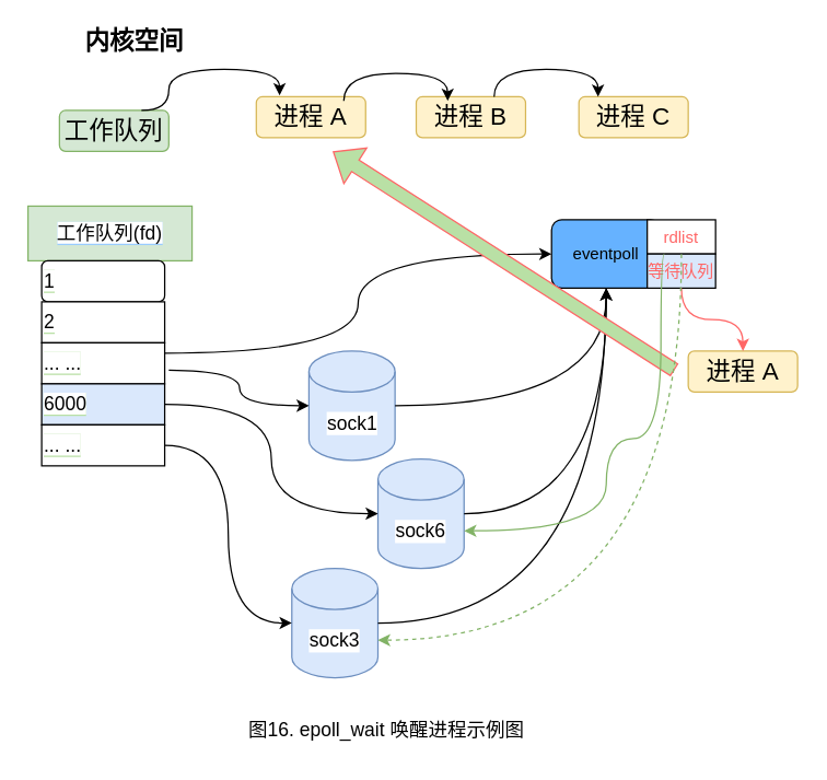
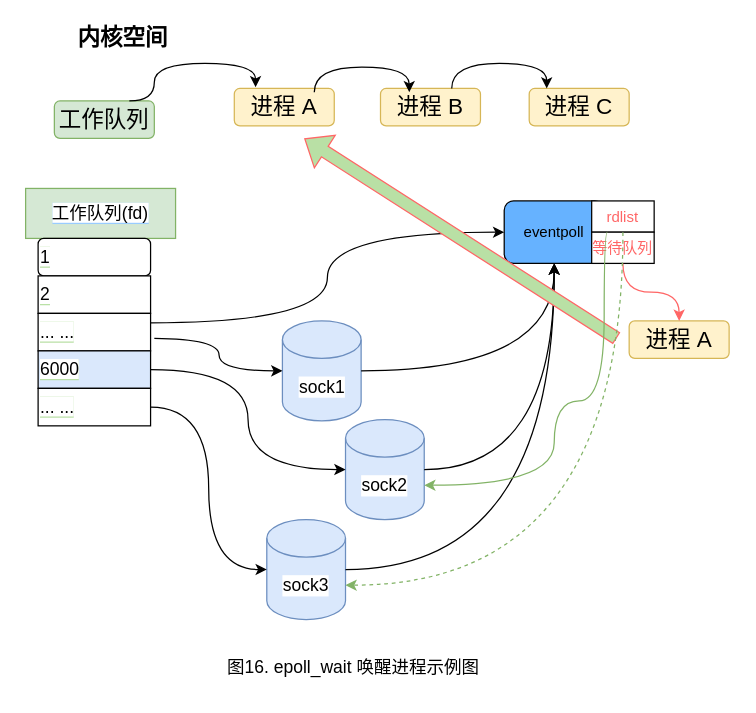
- <mxCell id="27" value="等待队列" style="rounded=0;whiteSpace=wrap;html=1;fontColor=#FF6666;fillColor=#dae8fc;" parent="1" vertex="1"><mxGeometry x="473" y="185" width="50" height="25" as="geometry" /></mxCell>
+ <mxCell id="27" value="等待队列" style="rounded=0;whiteSpace=wrap;html=1;fontColor=#FF6666;" parent="1" vertex="1"><mxGeometry x="473" y="185" width="50" height="25" as="geometry" /></mxCell>
- <mxCell id="25" value="" style="endArrow=none;html=1;rounded=0;curved=1;exitX=1;exitY=0.5;exitDx=0;exitDy=0;exitPerimeter=0;entryX=0.5;entryY=1;entryDx=0;entryDy=0;edgeStyle=orthogonalEdgeStyle;strokeColor=#000000;" parent="1" source="17" target="21" edge="1"><mxGeometry width="50" height="50" relative="1" as="geometry"><mxPoint x="463" y="430" as="sourcePoint" /><mxPoint x="513" y="380" as="targetPoint" /></mxGeometry></mxCell>
+ <mxCell id="25" value="" style="endArrow=classic;html=1;rounded=0;curved=1;exitX=1;exitY=0.5;exitDx=0;exitDy=0;exitPerimeter=0;entryX=0.5;entryY=1;entryDx=0;entryDy=0;edgeStyle=orthogonalEdgeStyle;strokeColor=#000000;" parent="1" source="17" target="21" edge="1"><mxGeometry width="50" height="50" relative="1" as="geometry"><mxPoint x="463" y="430" as="sourcePoint" /><mxPoint x="513" y="380" as="targetPoint" /></mxGeometry></mxCell>
- <mxCell id="16" value="sock6" style="shape=cylinder3;whiteSpace=wrap;html=1;boundedLbl=1;backgroundOutline=1;size=15;labelBackgroundColor=#FFFFFF;fontSize=14;fillColor=#dae8fc;strokeColor=#6c8ebf;" parent="1" vertex="1"><mxGeometry x="276" y="335" width="63" height="80" as="geometry" /></mxCell>
+ <mxCell id="16" value="sock2" style="shape=cylinder3;whiteSpace=wrap;html=1;boundedLbl=1;backgroundOutline=1;size=15;labelBackgroundColor=#FFFFFF;fontSize=14;fillColor=#dae8fc;strokeColor=#6c8ebf;" parent="1" vertex="1"><mxGeometry x="276" y="335" width="63" height="80" as="geometry" /></mxCell>
